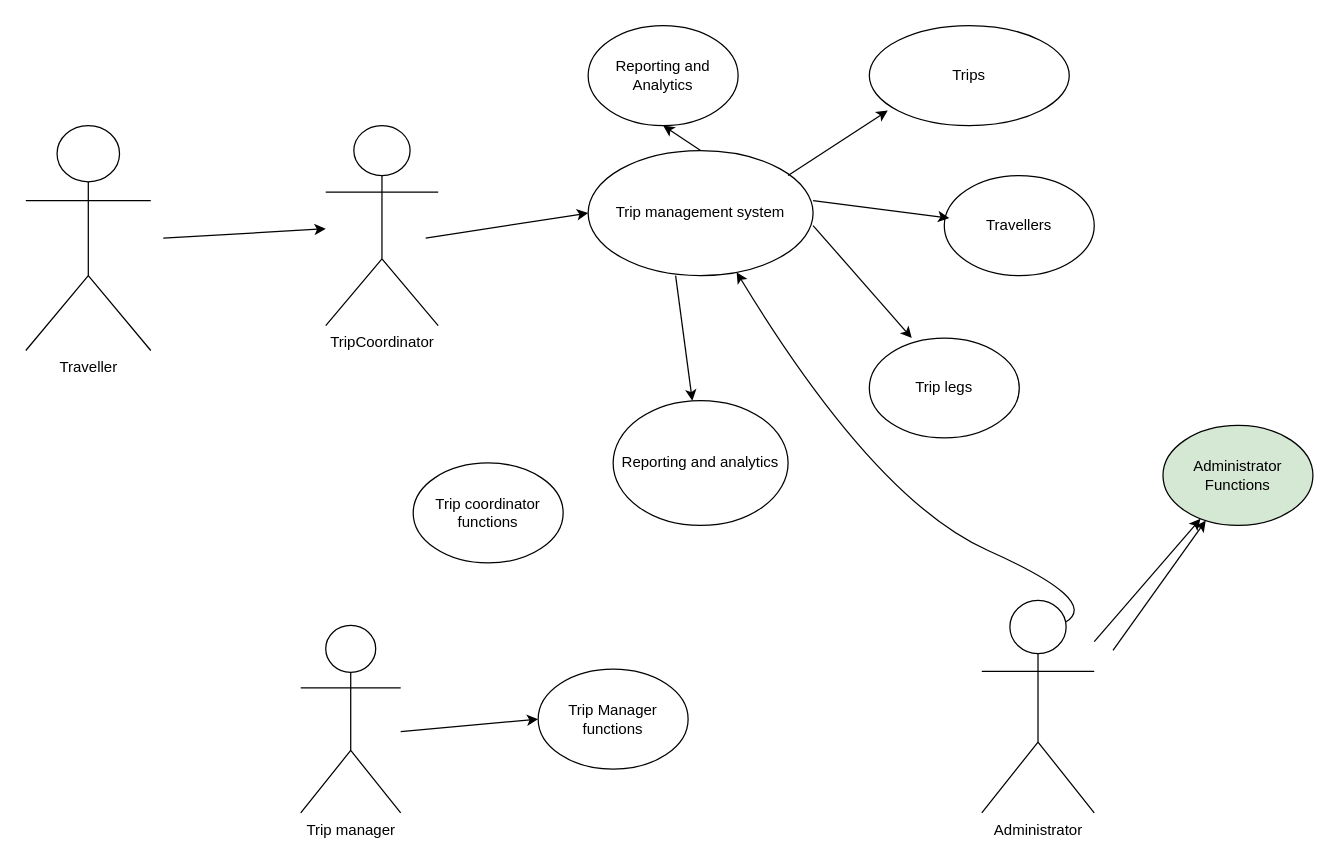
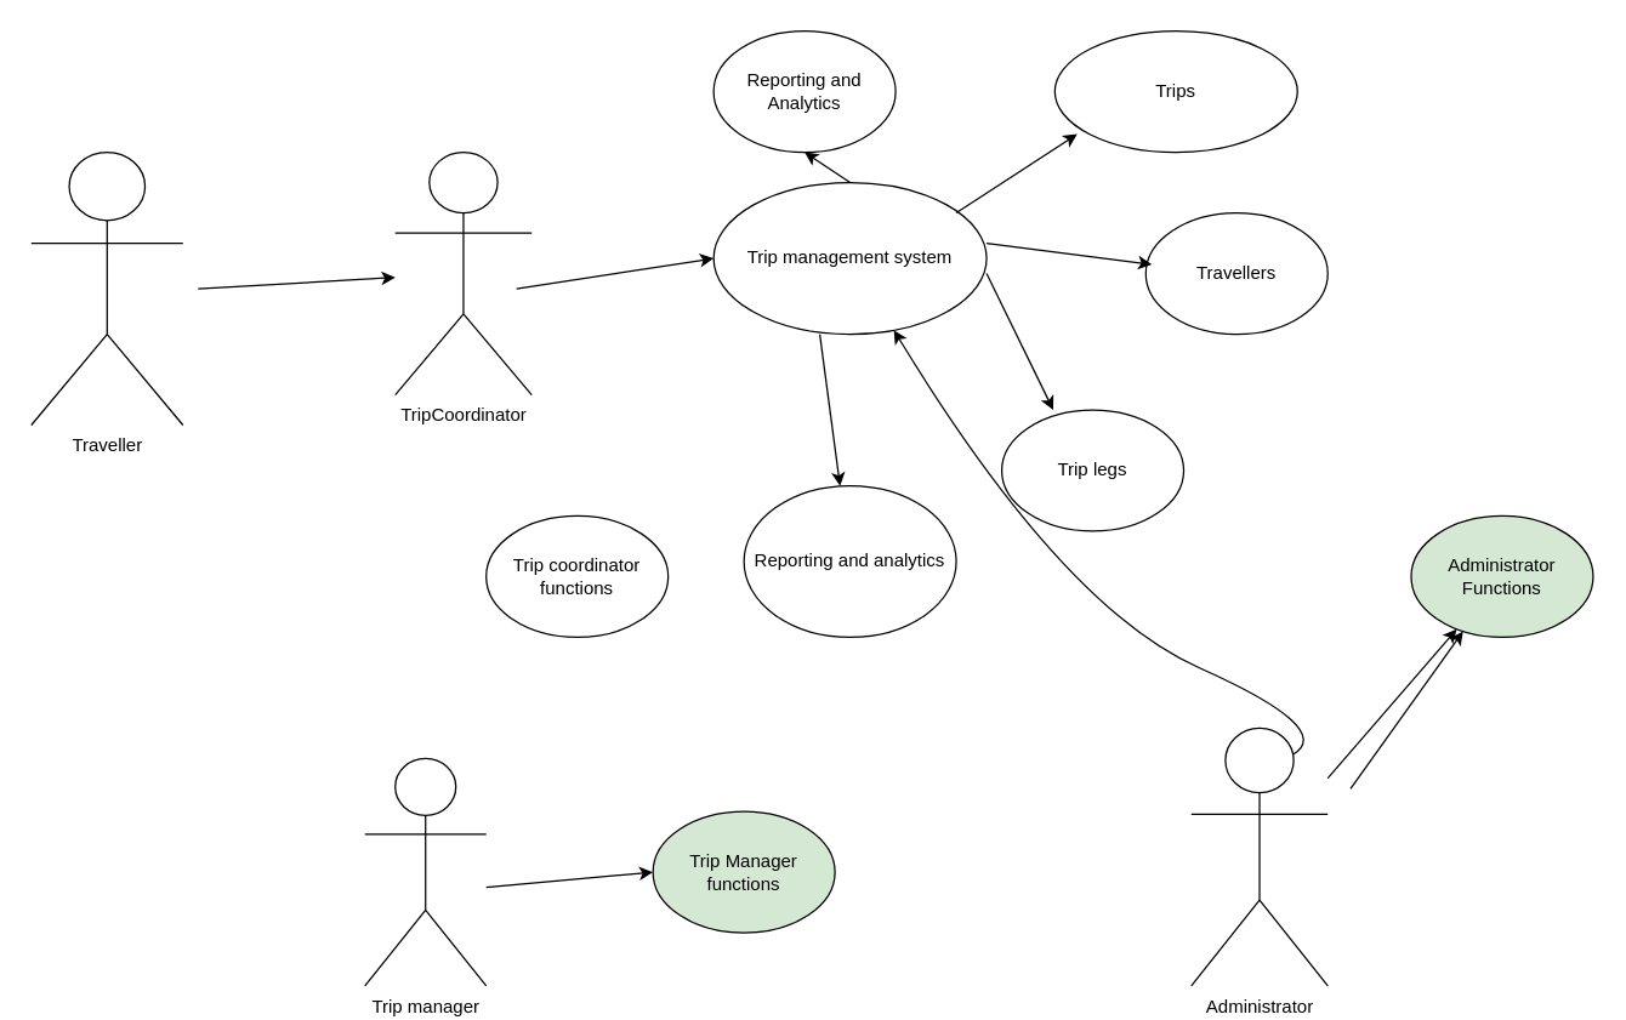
- <mxCell id="6" value="Trip legs" style="ellipse;whiteSpace=wrap;html=1;" vertex="1" parent="1"><mxGeometry x="695" y="270" width="120" height="80" as="geometry" /></mxCell>
+ <mxCell id="6" value="Trip legs" style="ellipse;whiteSpace=wrap;html=1;" vertex="1" parent="1"><mxGeometry x="660" y="270" width="120" height="80" as="geometry" /></mxCell>
- <mxCell id="13" value="Trip coordinator functions" style="ellipse;whiteSpace=wrap;html=1;" vertex="1" parent="1"><mxGeometry x="330" y="370" width="120" height="80" as="geometry" /></mxCell>
+ <mxCell id="13" value="Trip coordinator functions" style="ellipse;whiteSpace=wrap;html=1;" vertex="1" parent="1"><mxGeometry x="320" y="340" width="120" height="80" as="geometry" /></mxCell>
- <mxCell id="15" value="Trip Manager functions" style="ellipse;whiteSpace=wrap;html=1;" vertex="1" parent="1"><mxGeometry x="430" y="535" width="120" height="80" as="geometry" /></mxCell>
+ <mxCell id="15" value="Trip Manager functions" style="ellipse;whiteSpace=wrap;html=1;fillColor=#d5e8d4;" vertex="1" parent="1"><mxGeometry x="430" y="535" width="120" height="80" as="geometry" /></mxCell>
